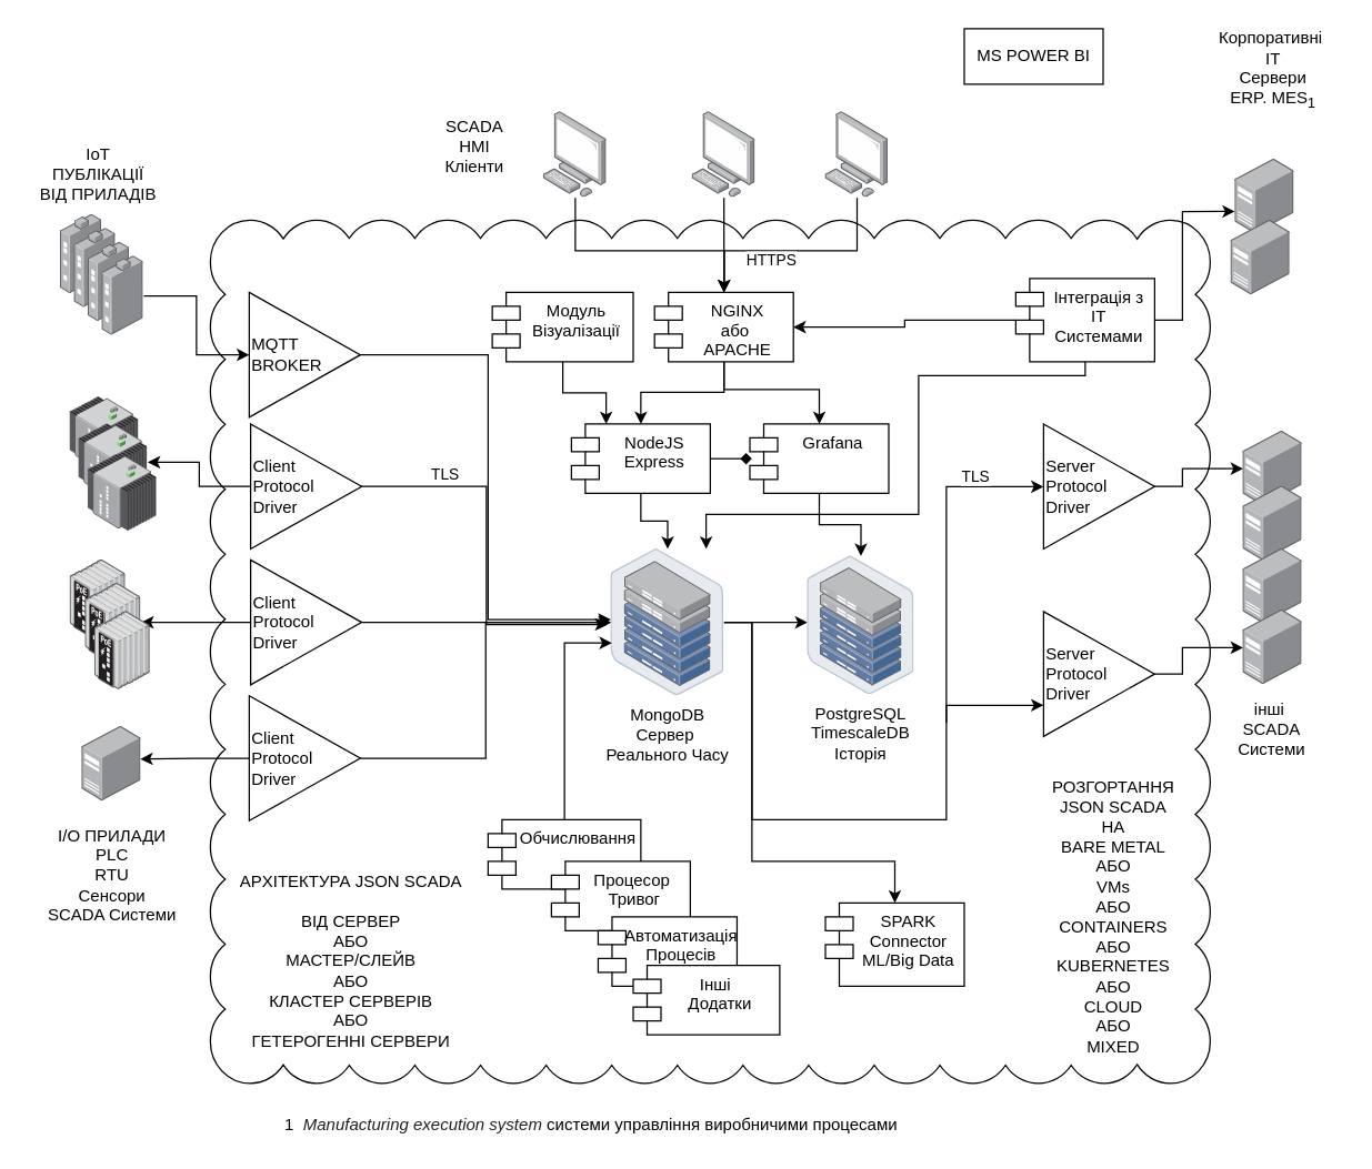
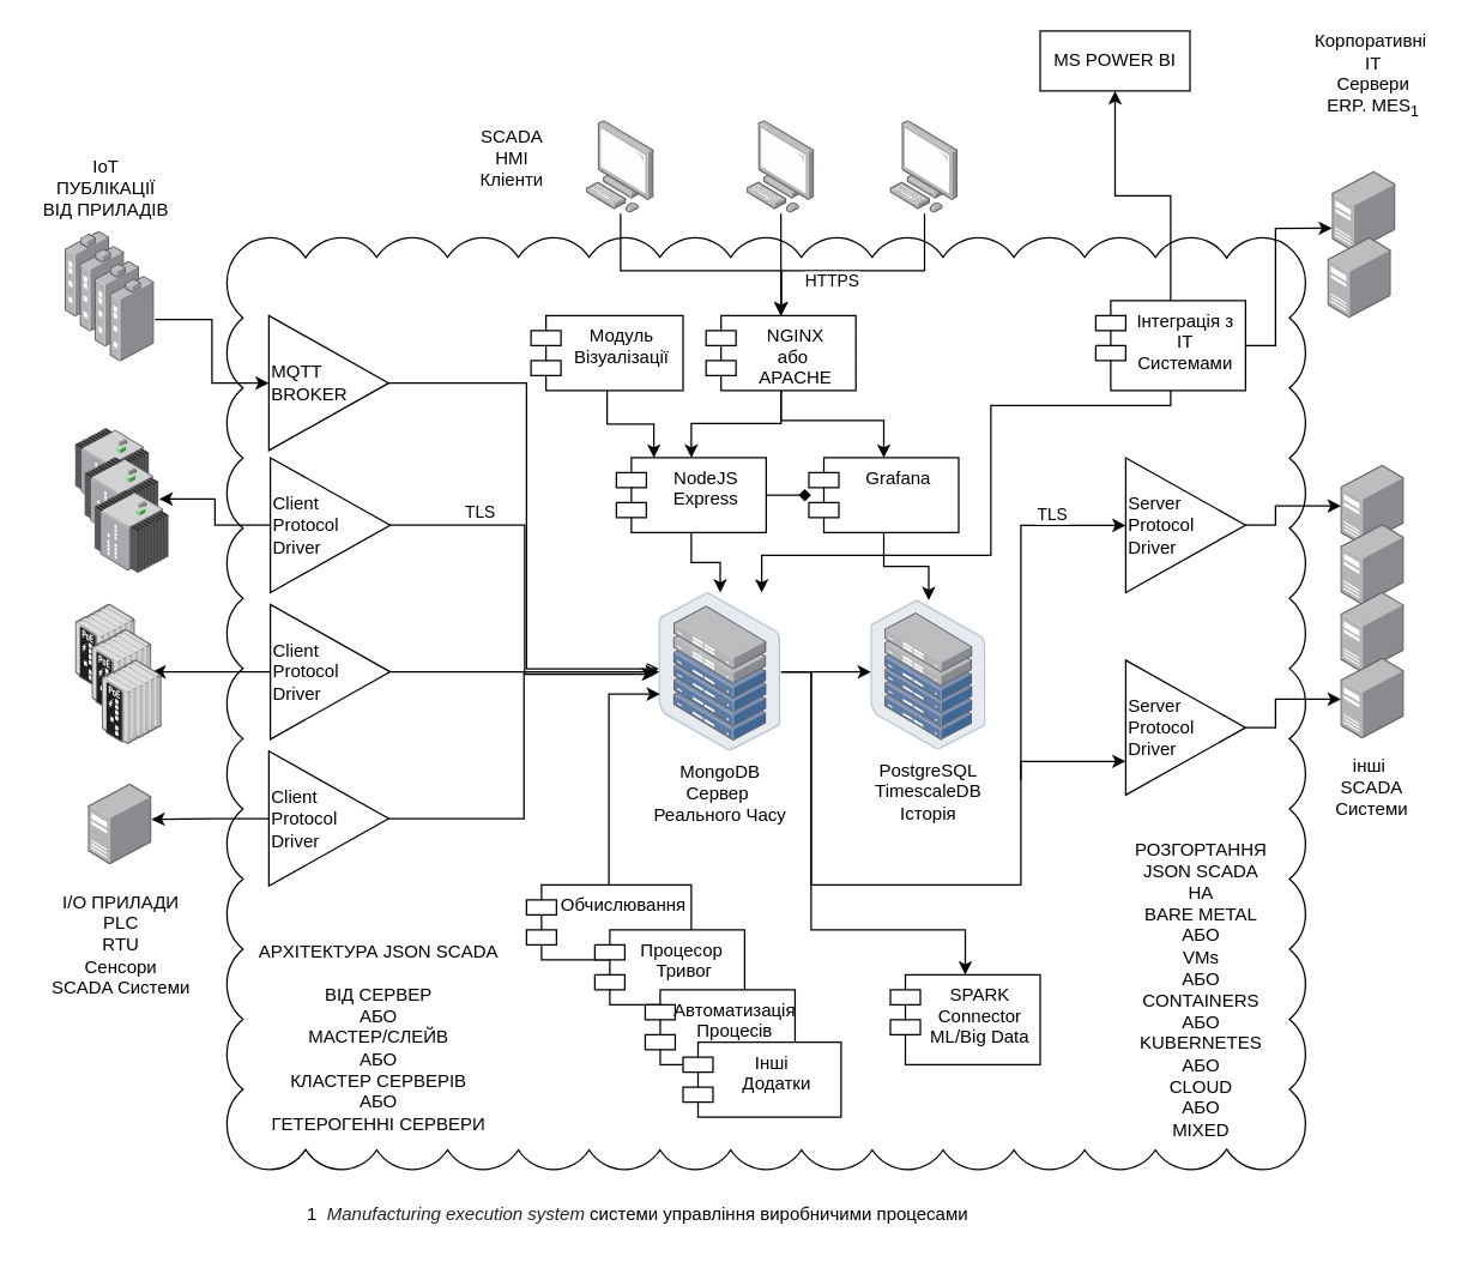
- <mxCell id="28" style="edgeStyle=orthogonalEdgeStyle;rounded=0;orthogonalLoop=1;jettySize=auto;html=1;" parent="1" source="29" target="35" edge="1"><mxGeometry relative="1" as="geometry"><mxPoint x="781" y="90" as="targetPoint" /></mxGeometry></mxCell>
+ <mxCell id="28" style="edgeStyle=orthogonalEdgeStyle;rounded=0;orthogonalLoop=1;jettySize=auto;html=1;" parent="1" source="29" target="68" edge="1"><mxGeometry relative="1" as="geometry"><mxPoint x="781" y="90" as="targetPoint" /></mxGeometry></mxCell>
- <mxCell id="69" style="edgeStyle=orthogonalEdgeStyle;rounded=0;orthogonalLoop=1;jettySize=auto;html=1;entryX=-0.002;entryY=0.481;entryDx=0;entryDy=0;entryPerimeter=0;" parent="1" source="70" target="21" edge="1"><mxGeometry relative="1" as="geometry"><Array as="points"><mxPoint x="351" y="255" /><mxPoint x="351" y="446" /></Array></mxGeometry></mxCell>
+ <mxCell id="69" style="edgeStyle=orthogonalEdgeStyle;rounded=0;orthogonalLoop=1;jettySize=auto;html=1;entryX=-0.002;entryY=0.481;entryDx=0;entryDy=0;entryPerimeter=0;endArrow=open;" parent="1" source="70" target="21" edge="1"><mxGeometry relative="1" as="geometry"><Array as="points"><mxPoint x="351" y="255" /><mxPoint x="351" y="446" /></Array></mxGeometry></mxCell>
